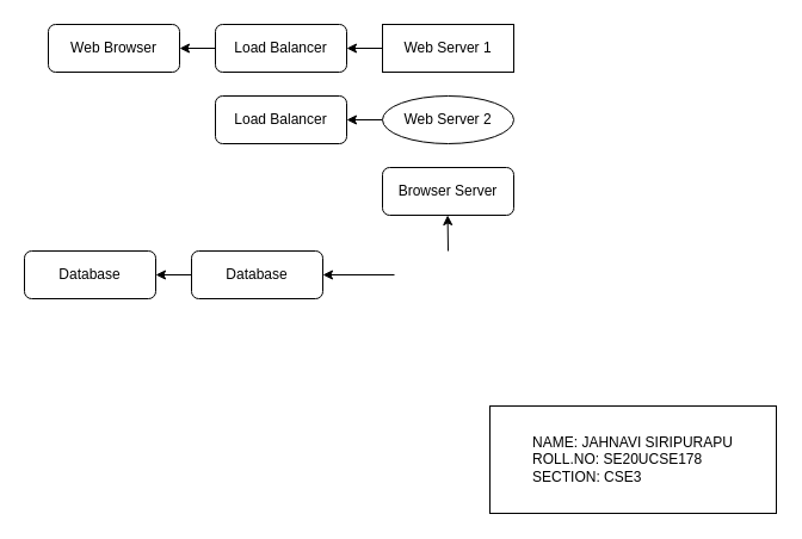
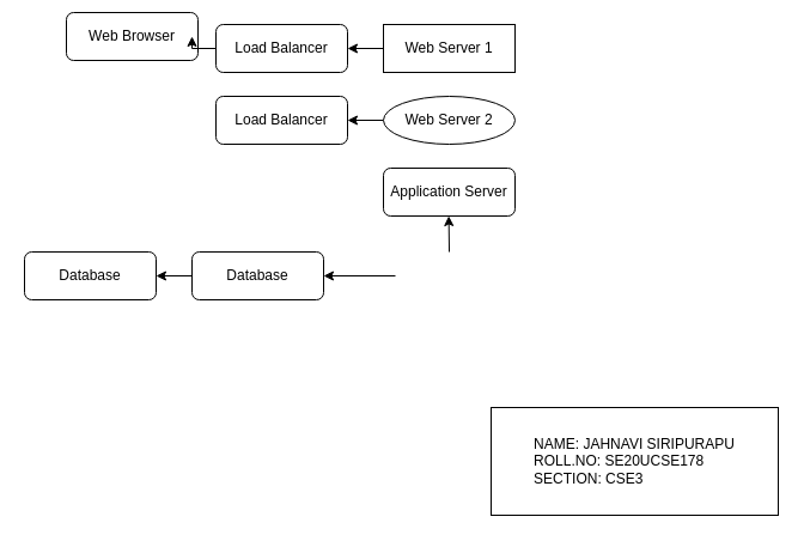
- <mxCell id="2" value="Web Browser" style="rounded=1;whiteSpace=wrap;html=1;" vertex="1" parent="1"><mxGeometry x="40" y="20" width="110" height="40" as="geometry" /></mxCell>
+ <mxCell id="2" value="Web Browser" style="rounded=1;whiteSpace=wrap;html=1;" vertex="1" parent="1"><mxGeometry x="55" y="10" width="110" height="40" as="geometry" /></mxCell>
- <mxCell id="10" value="Browser Server" style="rounded=1;whiteSpace=wrap;html=1;" vertex="1" parent="1"><mxGeometry x="320" y="140" width="110" height="40" as="geometry" /></mxCell>
+ <mxCell id="10" value="Application Server" style="rounded=1;whiteSpace=wrap;html=1;" vertex="1" parent="1"><mxGeometry x="320" y="140" width="110" height="40" as="geometry" /></mxCell>
